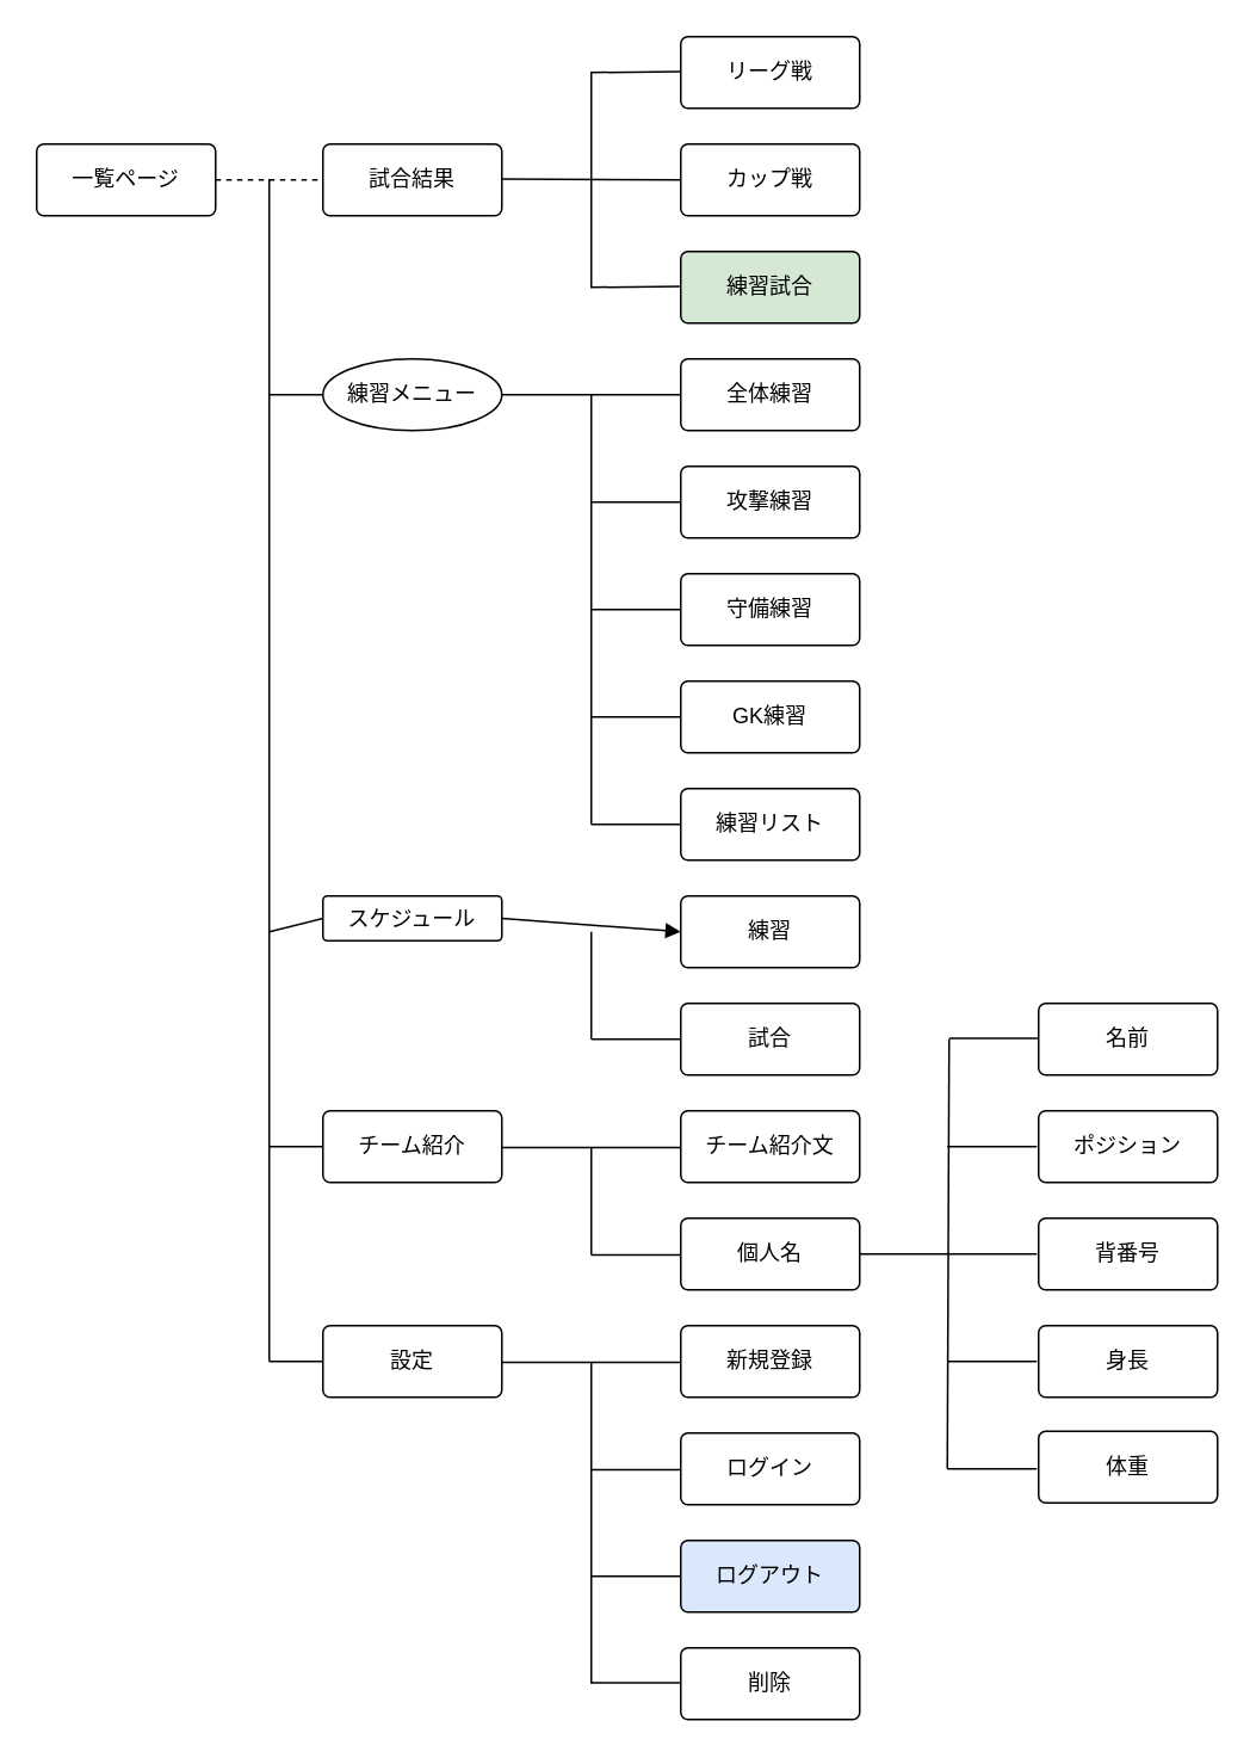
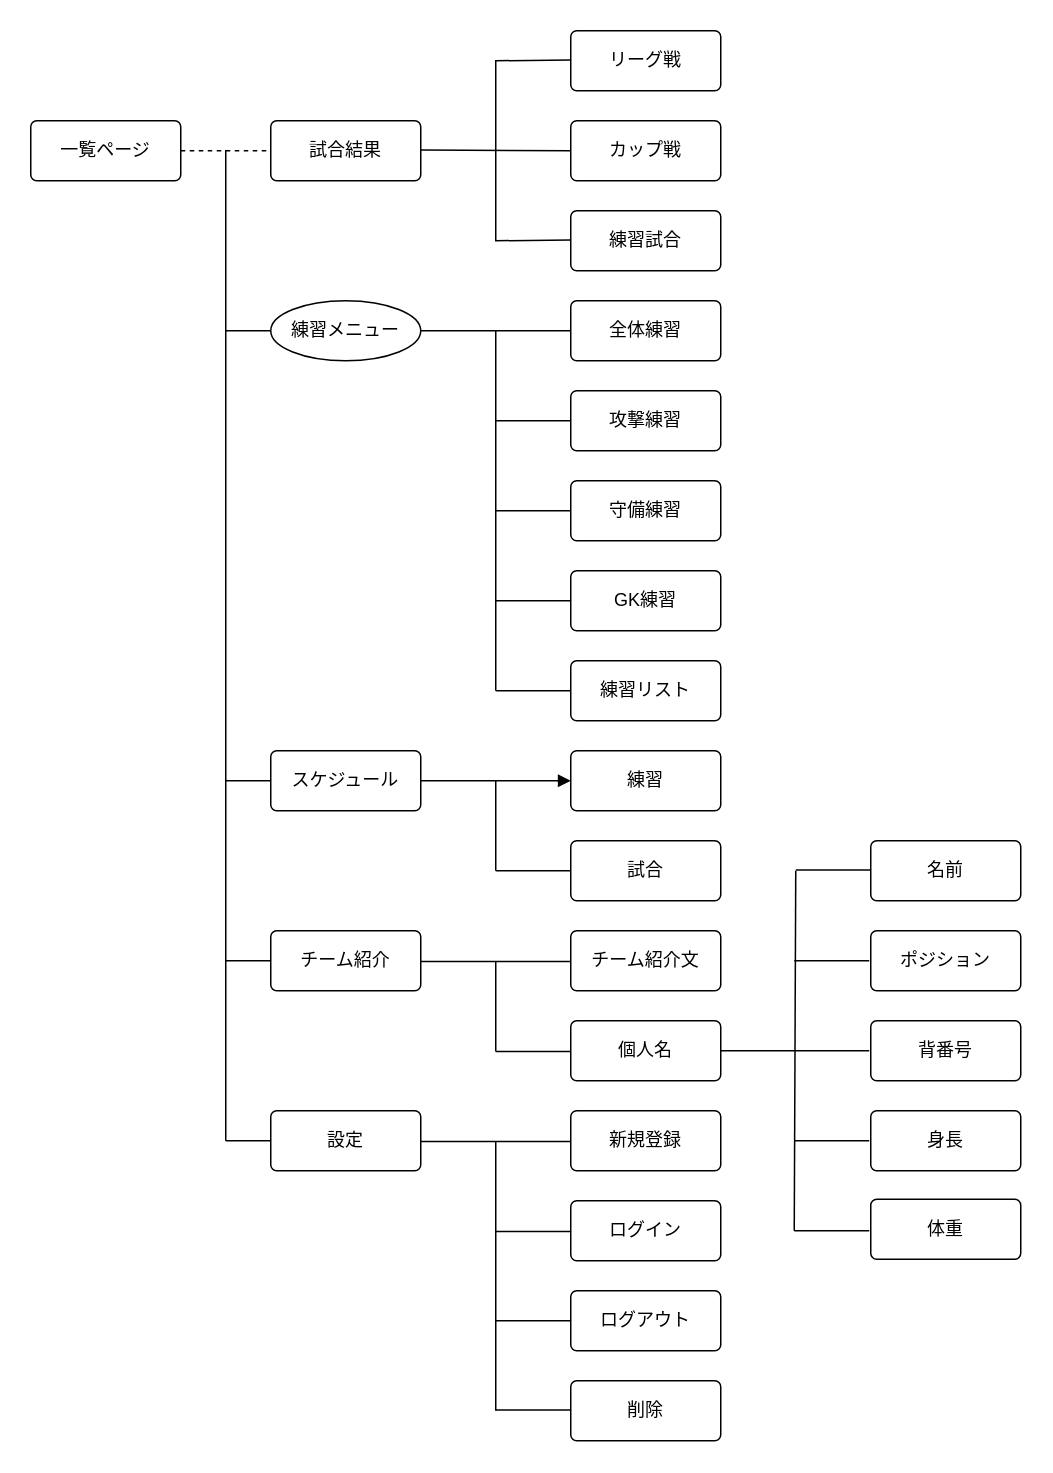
- <mxCell id="10" value="練習試合" style="rounded=1;arcSize=10;whiteSpace=wrap;html=1;align=center;fillColor=#d5e8d4;" parent="1" vertex="1"><mxGeometry x="380" y="140" width="100" height="40" as="geometry" /></mxCell>
+ <mxCell id="10" value="練習試合" style="rounded=1;arcSize=10;whiteSpace=wrap;html=1;align=center;" parent="1" vertex="1"><mxGeometry x="380" y="140" width="100" height="40" as="geometry" /></mxCell>
- <mxCell id="7" value="スケジュール" style="rounded=1;arcSize=10;whiteSpace=wrap;html=1;align=center;" parent="1" vertex="1"><mxGeometry x="180" y="500" width="100" height="25" as="geometry" /></mxCell>
+ <mxCell id="7" value="スケジュール" style="rounded=1;arcSize=10;whiteSpace=wrap;html=1;align=center;" parent="1" vertex="1"><mxGeometry x="180" y="500" width="100" height="40" as="geometry" /></mxCell>
- <mxCell id="21" value="ログアウト" style="rounded=1;arcSize=10;whiteSpace=wrap;html=1;align=center;fillColor=#dae8fc;" parent="1" vertex="1"><mxGeometry x="380" y="860" width="100" height="40" as="geometry" /></mxCell>
+ <mxCell id="21" value="ログアウト" style="rounded=1;arcSize=10;whiteSpace=wrap;html=1;align=center;" parent="1" vertex="1"><mxGeometry x="380" y="860" width="100" height="40" as="geometry" /></mxCell>
